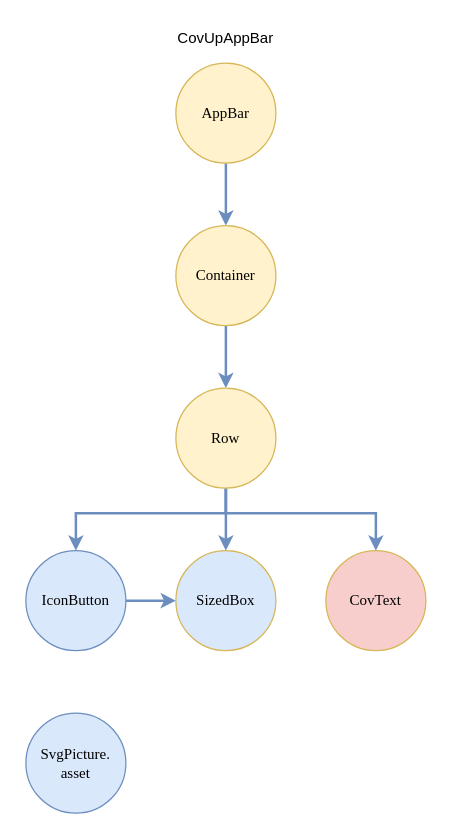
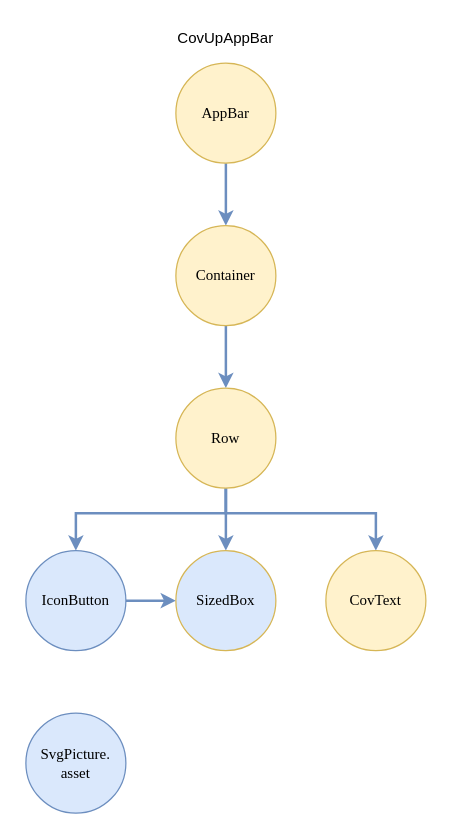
- <mxCell id="15" value="CovText" style="ellipse;whiteSpace=wrap;html=1;aspect=fixed;fontFamily=Verdana;fillColor=#f8cecc;strokeColor=#d6b656;" vertex="1" parent="1"><mxGeometry x="260" y="440" width="80" height="80" as="geometry" /></mxCell>
+ <mxCell id="15" value="CovText" style="ellipse;whiteSpace=wrap;html=1;aspect=fixed;fontFamily=Verdana;fillColor=#fff2cc;strokeColor=#d6b656;" vertex="1" parent="1"><mxGeometry x="260" y="440" width="80" height="80" as="geometry" /></mxCell>
